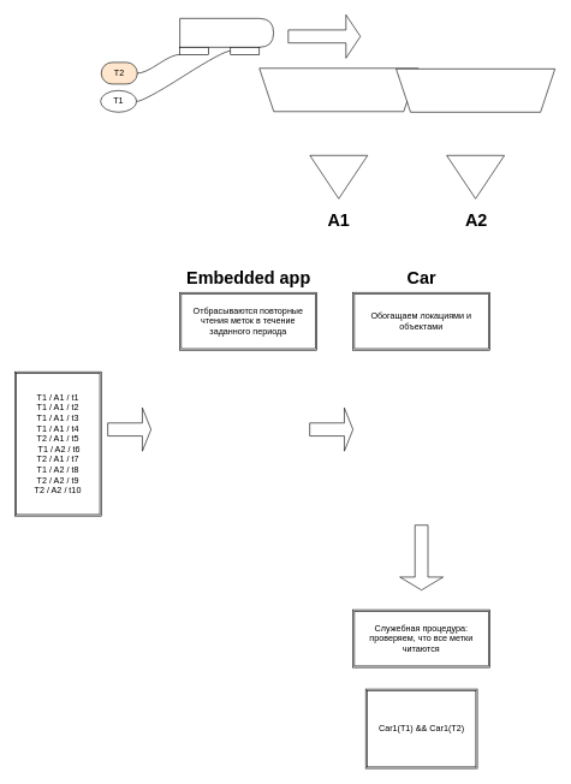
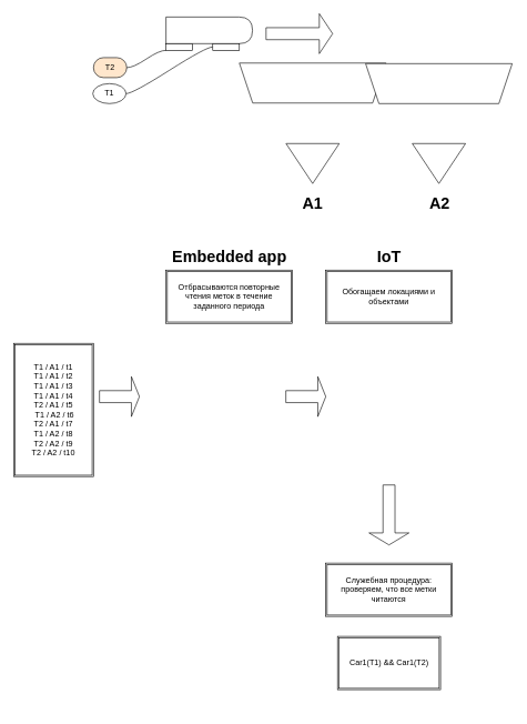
- <mxCell id="21" value="Car" style="text;strokeColor=none;fillColor=none;html=1;fontSize=24;fontStyle=1;verticalAlign=middle;align=center;" vertex="1" parent="1"><mxGeometry x="479.13" y="365" width="210" height="40" as="geometry" /></mxCell>
+ <mxCell id="21" value="IoT" style="text;strokeColor=none;fillColor=none;html=1;fontSize=24;fontStyle=1;verticalAlign=middle;align=center;" vertex="1" parent="1"><mxGeometry x="479.13" y="365" width="210" height="40" as="geometry" /></mxCell>
- <mxCell id="24" value="Car1(T1) &amp;amp;&amp;amp; Car1(T2)" style="shape=ext;double=1;rounded=0;whiteSpace=wrap;html=1;" vertex="1" parent="1"><mxGeometry x="506.7" y="955" width="154.87" height="110" as="geometry" /></mxCell>
+ <mxCell id="24" value="Car1(T1) &amp;amp;&amp;amp; Car1(T2)" style="shape=ext;double=1;rounded=0;whiteSpace=wrap;html=1;" vertex="1" parent="1"><mxGeometry x="506.7" y="955" width="154.87" height="80" as="geometry" /></mxCell>
